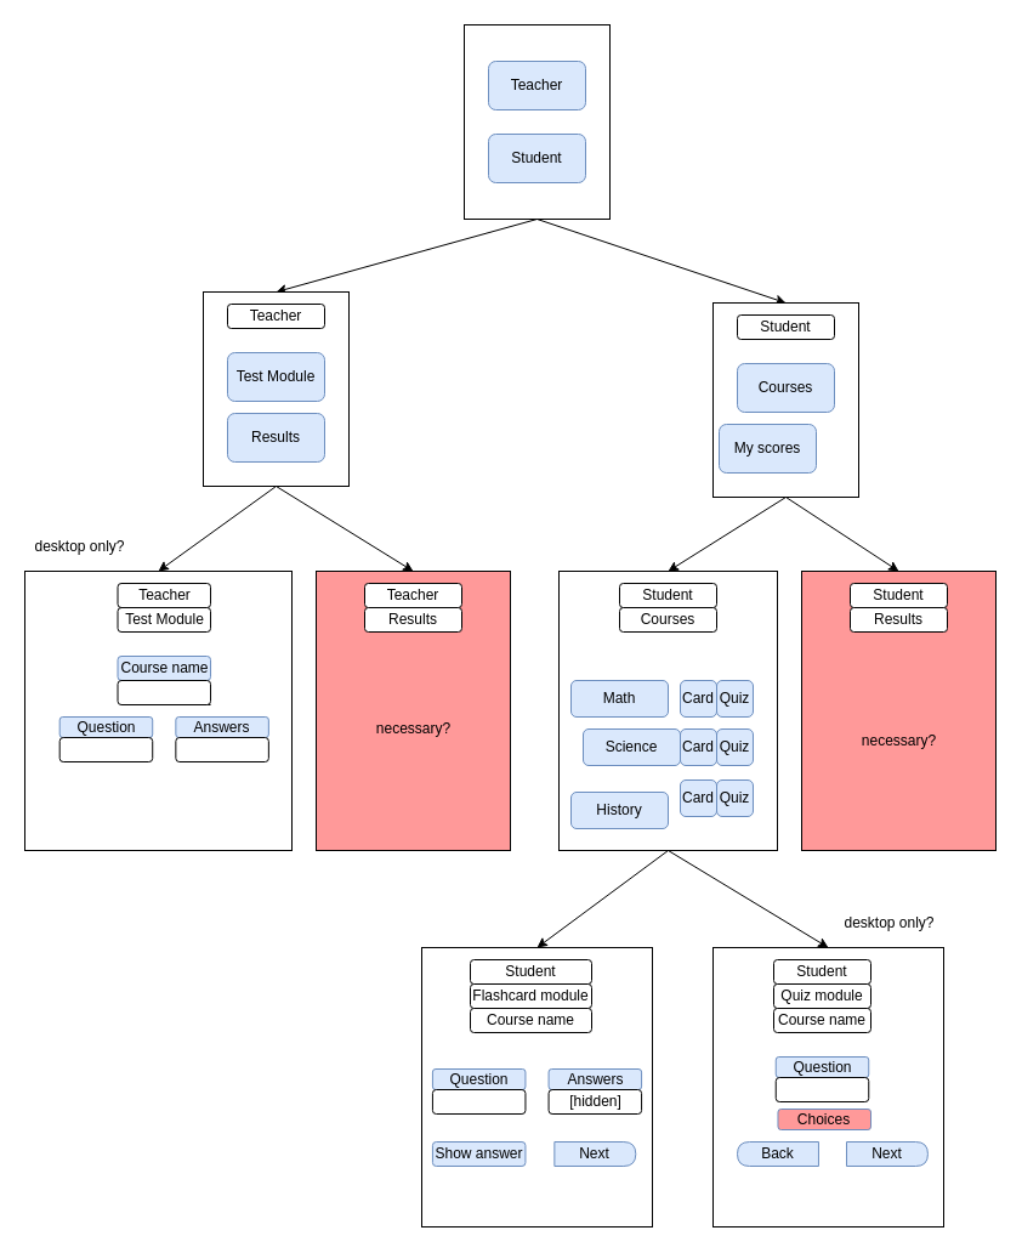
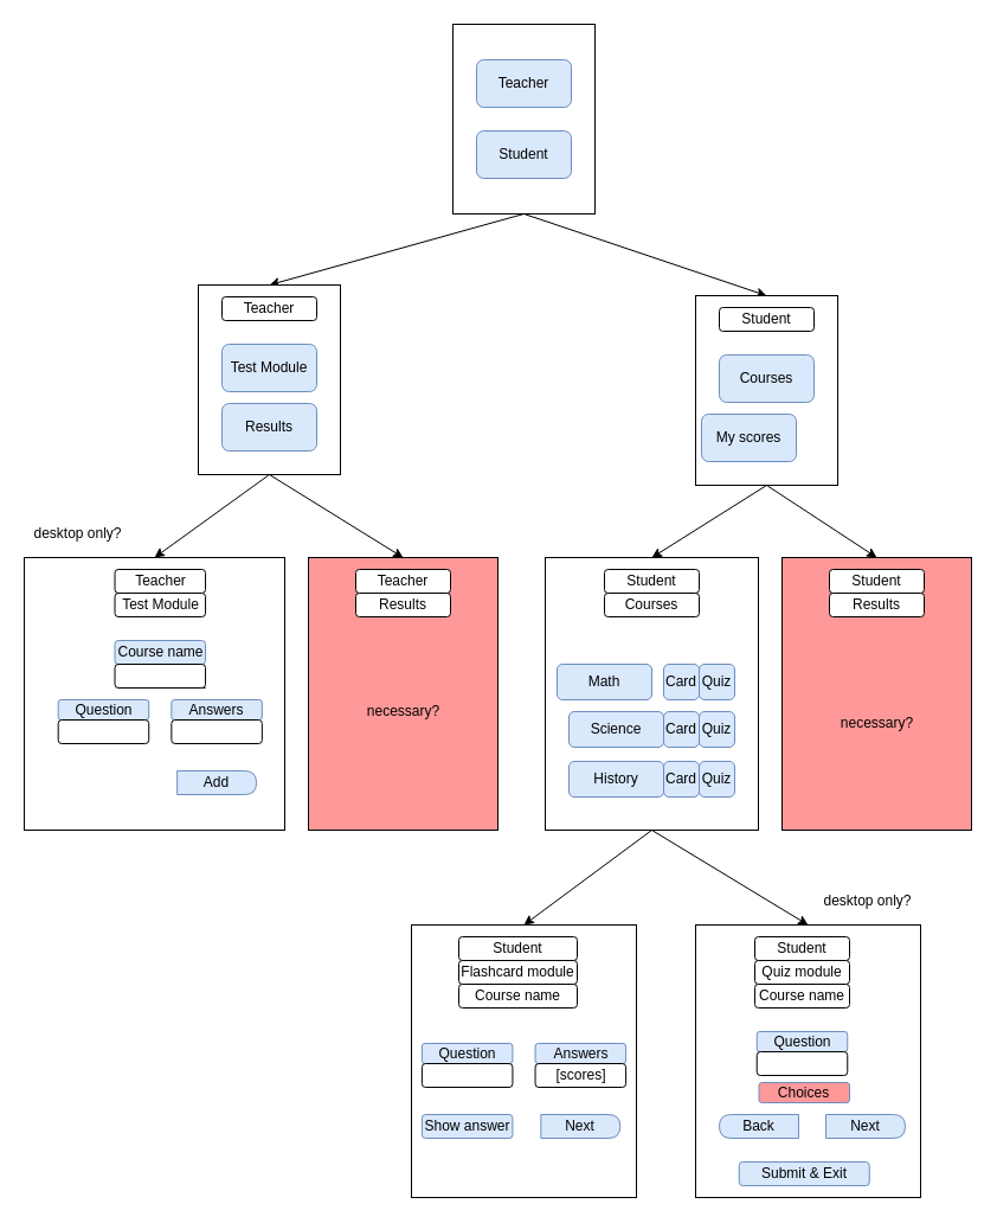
+ <mxCell id="20" value="Add" style="shape=delay;whiteSpace=wrap;html=1;fontSize=12;fillColor=#dae8fc;strokeColor=#6c8ebf;" parent="9" vertex="1"><mxGeometry x="129.13" y="180" width="66.957" height="20" as="geometry" /></mxCell>
- <mxCell id="41" value="History" style="rounded=1;whiteSpace=wrap;html=1;fillColor=#dae8fc;strokeColor=#6c8ebf;" parent="1" vertex="1"><mxGeometry x="470" y="652" width="80" height="30" as="geometry" /></mxCell>
+ <mxCell id="41" value="History" style="rounded=1;whiteSpace=wrap;html=1;fillColor=#dae8fc;strokeColor=#6c8ebf;" parent="1" vertex="1"><mxGeometry x="480" y="642" width="80" height="30" as="geometry" /></mxCell>
- <mxCell id="57" value="[hidden]" style="rounded=1;whiteSpace=wrap;html=1;" parent="50" vertex="1"><mxGeometry x="104.568" y="117" width="76.522" height="20" as="geometry" /></mxCell>
+ <mxCell id="57" value="[scores]" style="rounded=1;whiteSpace=wrap;html=1;" parent="50" vertex="1"><mxGeometry x="104.568" y="117" width="76.522" height="20" as="geometry" /></mxCell>
+ <mxCell id="68" value="Submit &amp;amp; Exit" style="rounded=1;whiteSpace=wrap;html=1;fillColor=#dae8fc;strokeColor=#6c8ebf;" parent="61" vertex="1"><mxGeometry x="36.74" y="200" width="110" height="20" as="geometry" /></mxCell>
